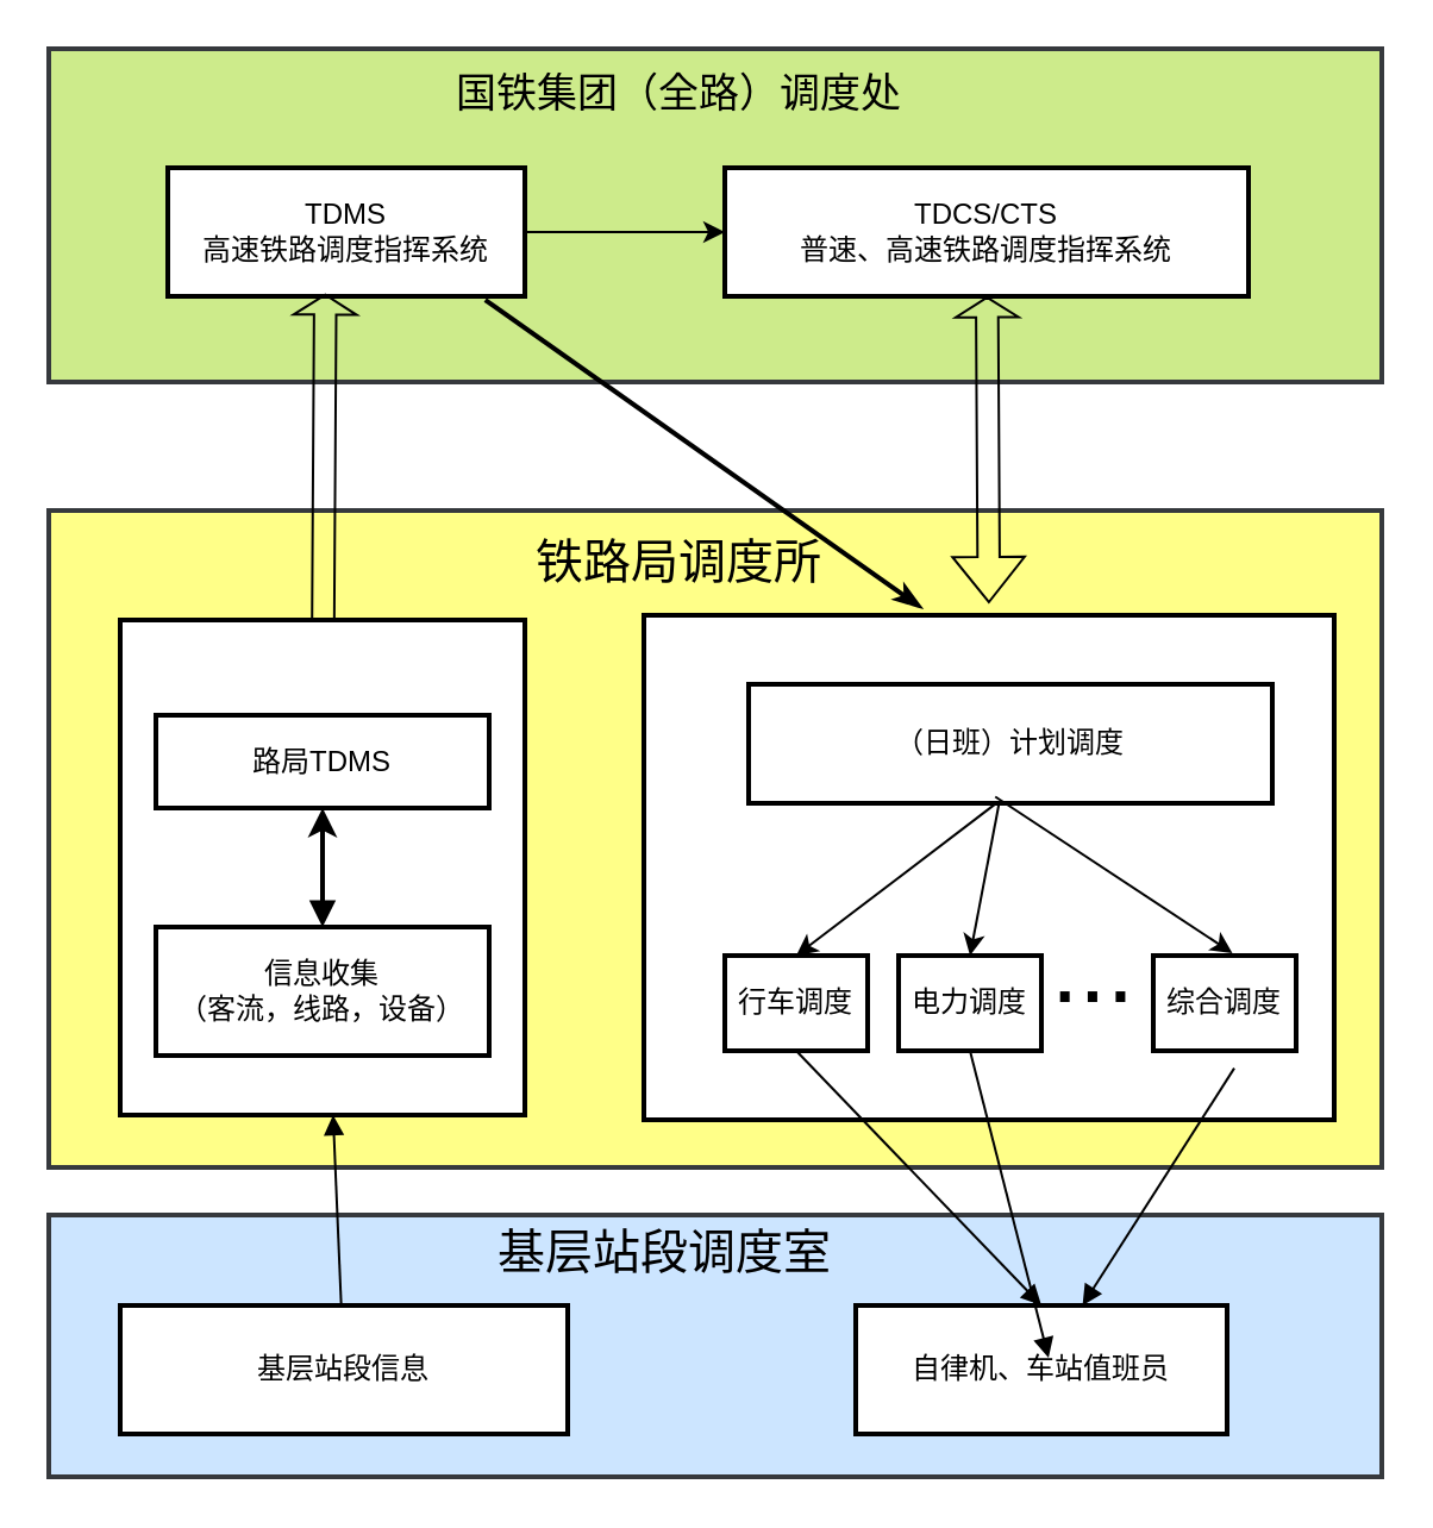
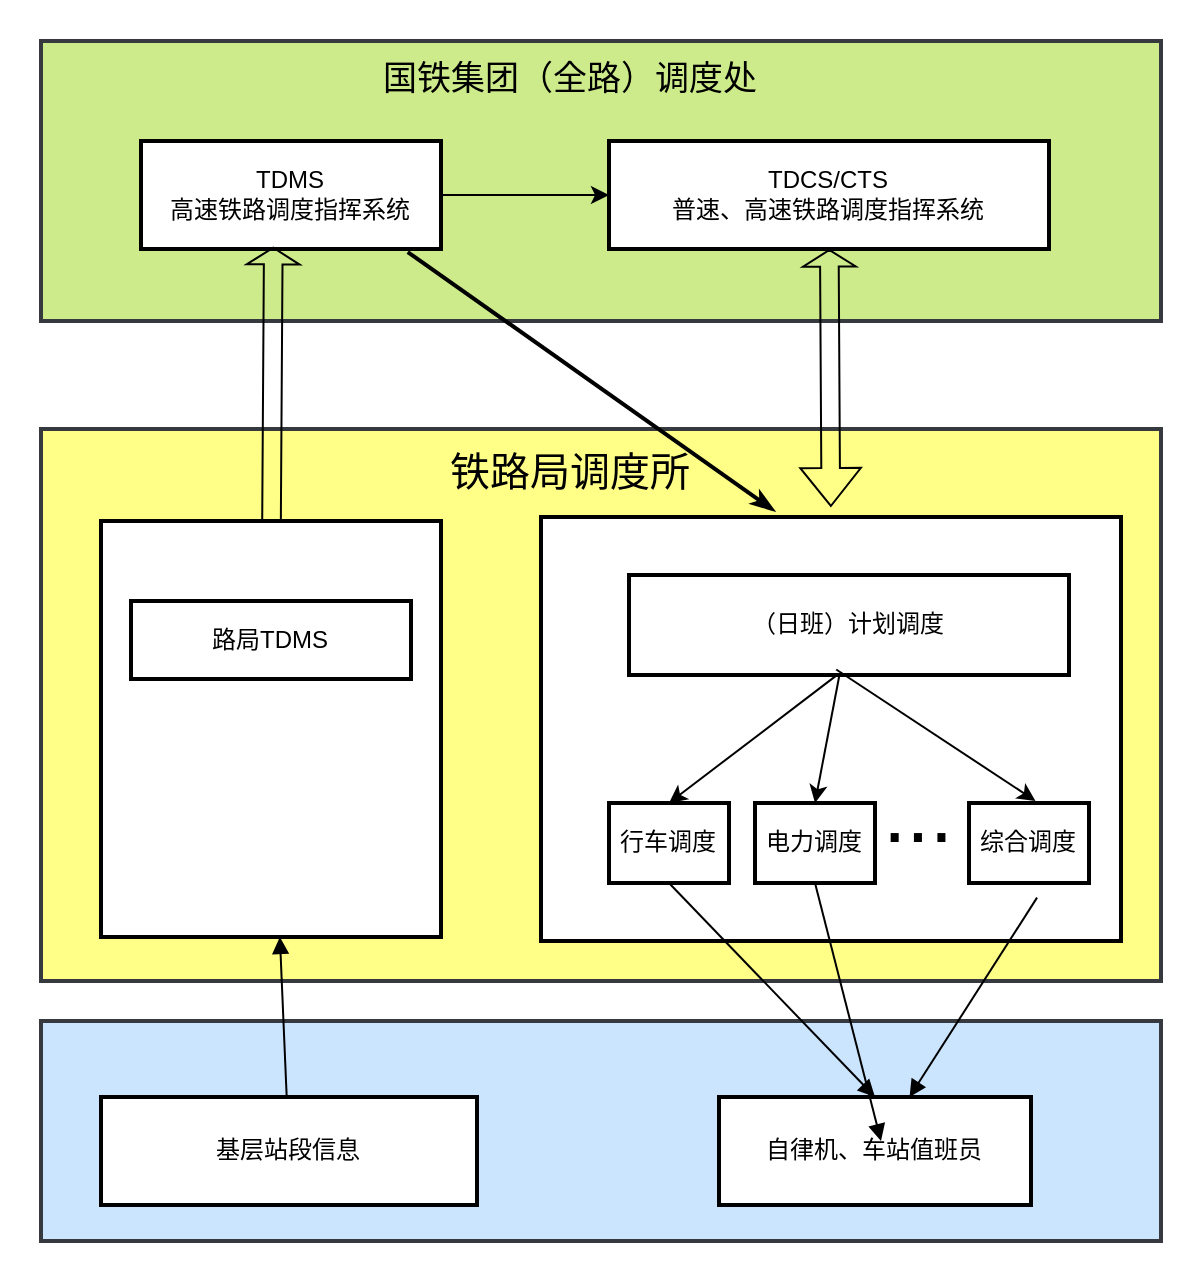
- <mxCell id="30" value="" style="startArrow=classic;endArrow=block;exitX=0.5;exitY=1;entryX=0.5;entryY=0;rounded=0;strokeWidth=2;startFill=1;" parent="26" source="28" target="29" edge="1"><mxGeometry relative="1" as="geometry" /></mxCell>
- <mxCell id="29" value="信息收集&#10;（客流，线路，设备）" style="whiteSpace=wrap;strokeWidth=2;" parent="26" vertex="1"><mxGeometry x="15" y="129" width="140" height="54" as="geometry" /></mxCell>
- <mxCell id="31" value="基层站段调度室" style="whiteSpace=wrap;strokeWidth=2;strokeColor=none;fontSize=20;fillColor=none;" parent="1" vertex="1"><mxGeometry x="134" y="510" width="290" height="30" as="geometry" /></mxCell>
